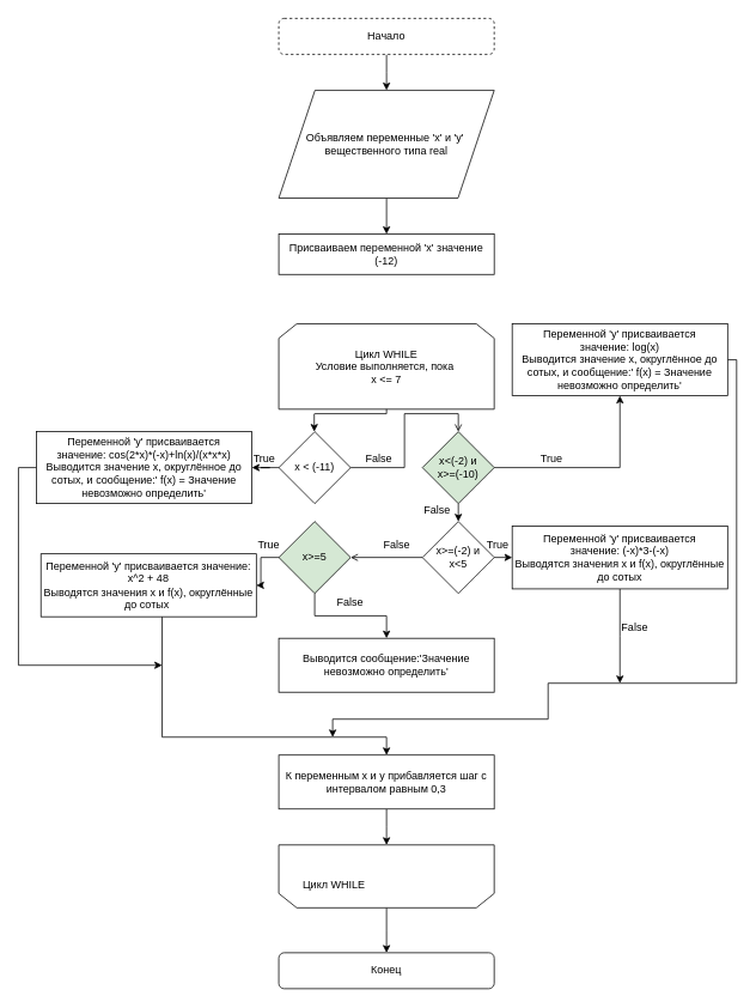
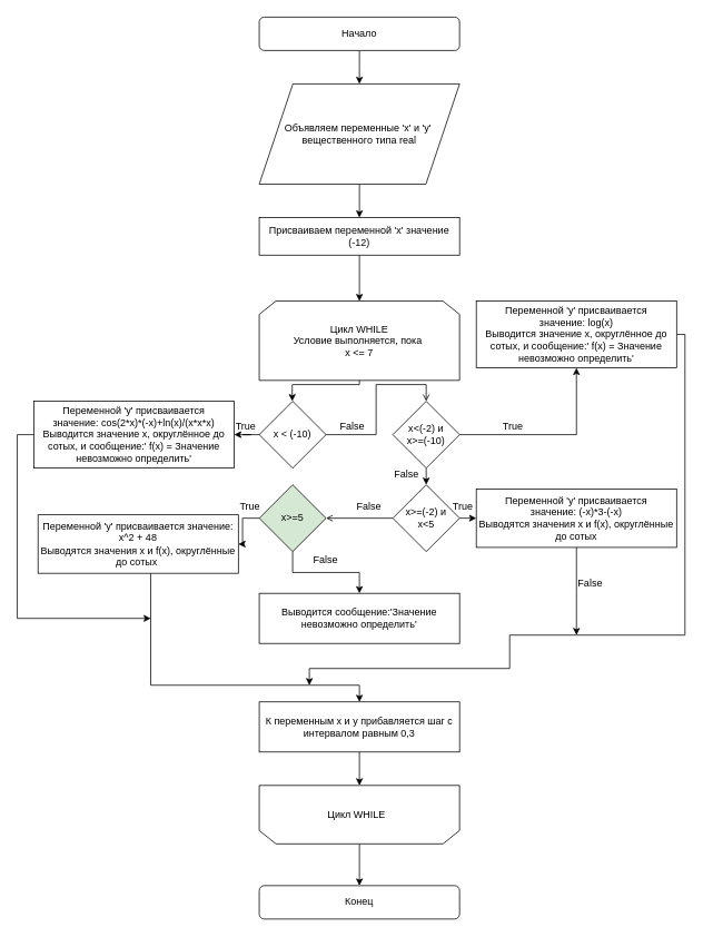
- <mxCell id="3" value="Начало" style="rounded=1;whiteSpace=wrap;html=1;dashed=1;" vertex="1" parent="1"><mxGeometry x="310" y="20" width="240" height="40" as="geometry" /></mxCell>
+ <mxCell id="3" value="Начало" style="rounded=1;whiteSpace=wrap;html=1;" vertex="1" parent="1"><mxGeometry x="310" y="20" width="240" height="40" as="geometry" /></mxCell>
+ <mxCell id="6" value="" style="edgeStyle=orthogonalEdgeStyle;rounded=0;orthogonalLoop=1;jettySize=auto;html=1;" edge="1" parent="1" source="7" target="8"><mxGeometry relative="1" as="geometry" /></mxCell>
- <mxCell id="11" value="x &amp;lt; (-11)" style="rhombus;whiteSpace=wrap;html=1;" vertex="1" parent="1"><mxGeometry x="310" y="480" width="80" height="80" as="geometry" /></mxCell>
+ <mxCell id="11" value="x &amp;lt; (-10)" style="rhombus;whiteSpace=wrap;html=1;" vertex="1" parent="1"><mxGeometry x="310" y="480" width="80" height="80" as="geometry" /></mxCell>
- <mxCell id="14" value="x&amp;lt;(-2) и&lt;br&gt;x&amp;gt;=(-10)" style="rhombus;whiteSpace=wrap;html=1;fillColor=#d5e8d4;" vertex="1" parent="1"><mxGeometry x="470" y="480" width="80" height="80" as="geometry" /></mxCell>
+ <mxCell id="14" value="x&amp;lt;(-2) и&lt;br&gt;x&amp;gt;=(-10)" style="rhombus;whiteSpace=wrap;html=1;" vertex="1" parent="1"><mxGeometry x="470" y="480" width="80" height="80" as="geometry" /></mxCell>
- <mxCell id="46" value="Цикл WHILE" style="text;html=1;resizable=0;points=[];autosize=1;align=left;verticalAlign=top;spacingTop=-4;" vertex="1" parent="1"><mxGeometry x="335" y="975" width="90" height="20" as="geometry" /></mxCell>
+ <mxCell id="46" value="Цикл WHILE" style="text;html=1;resizable=0;points=[];autosize=1;align=left;verticalAlign=top;spacingTop=-4;" vertex="1" parent="1"><mxGeometry x="390" y="965" width="90" height="20" as="geometry" /></mxCell>
